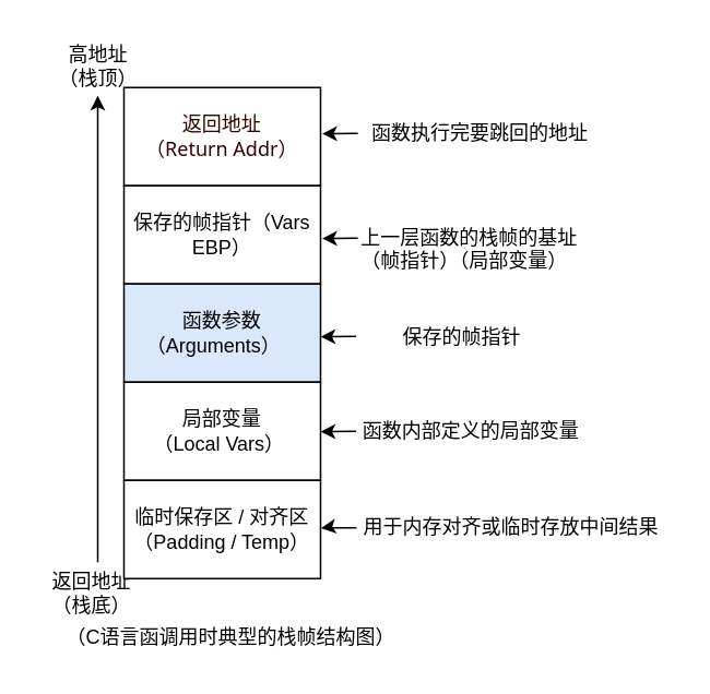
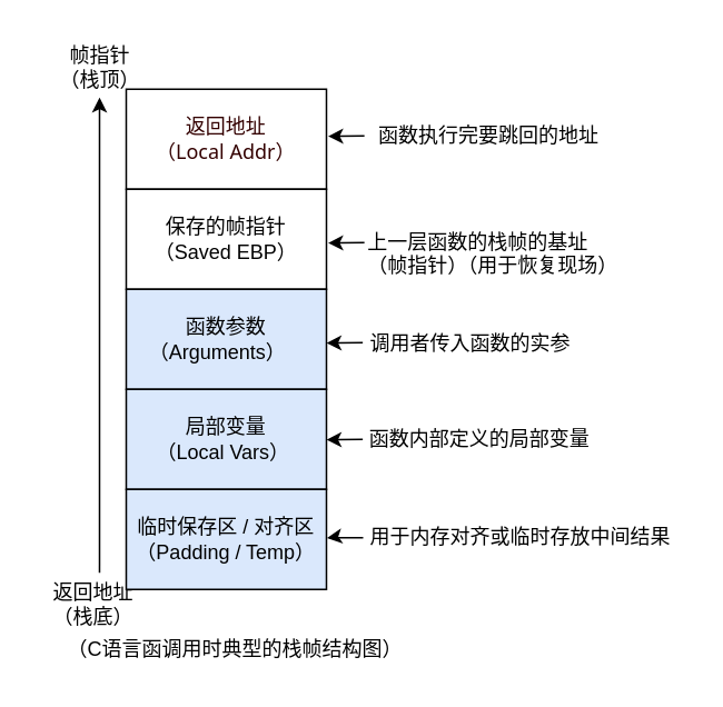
- <mxCell id="5" value="高地址&lt;br&gt;（栈顶）" style="text;html=1;align=center;verticalAlign=middle;resizable=0;points=[];autosize=1;strokeColor=none;fillColor=none;" parent="1" vertex="1"><mxGeometry x="24" y="20" width="70" height="40" as="geometry" /></mxCell>
+ <mxCell id="5" value="帧指针&lt;br&gt;（栈顶）" style="text;html=1;align=center;verticalAlign=middle;resizable=0;points=[];autosize=1;strokeColor=none;fillColor=none;" parent="1" vertex="1"><mxGeometry x="24" y="20" width="70" height="40" as="geometry" /></mxCell>
- <mxCell id="2" value="&lt;div&gt;&lt;font style=&quot;color: rgb(51, 0, 0);&quot;&gt;返回地址&lt;br&gt;（&lt;span style=&quot;font-family: system-ui, -apple-system, BlinkMacSystemFont, &amp;quot;Segoe UI&amp;quot;, Roboto, Oxygen, Ubuntu, Cantarell, &amp;quot;Fira Sans&amp;quot;, &amp;quot;Droid Sans&amp;quot;, &amp;quot;Helvetica Neue&amp;quot;, Arial, sans-serif; orphans: 4; text-align: left; white-space-collapse: preserve; background-color: rgb(255, 255, 255);&quot;&gt;Return Addr）&lt;/span&gt;&lt;/font&gt;&lt;/div&gt;" style="rounded=0;whiteSpace=wrap;html=1;" parent="1" vertex="1"><mxGeometry x="75" y="53" width="120" height="60" as="geometry" /></mxCell>
+ <mxCell id="2" value="&lt;div&gt;&lt;font style=&quot;color: rgb(51, 0, 0);&quot;&gt;返回地址&lt;br&gt;（&lt;span style=&quot;font-family: system-ui, -apple-system, BlinkMacSystemFont, &amp;quot;Segoe UI&amp;quot;, Roboto, Oxygen, Ubuntu, Cantarell, &amp;quot;Fira Sans&amp;quot;, &amp;quot;Droid Sans&amp;quot;, &amp;quot;Helvetica Neue&amp;quot;, Arial, sans-serif; orphans: 4; text-align: left; white-space-collapse: preserve; background-color: rgb(255, 255, 255);&quot;&gt;Local Addr）&lt;/span&gt;&lt;/font&gt;&lt;/div&gt;" style="rounded=0;whiteSpace=wrap;html=1;" parent="1" vertex="1"><mxGeometry x="75" y="53" width="120" height="60" as="geometry" /></mxCell>
- <mxCell id="3" value="保存的帧指针（Vars EBP）" style="rounded=0;whiteSpace=wrap;html=1;" parent="1" vertex="1"><mxGeometry x="75" y="113" width="120" height="60" as="geometry" /></mxCell>
+ <mxCell id="3" value="保存的帧指针（Saved EBP）" style="rounded=0;whiteSpace=wrap;html=1;" parent="1" vertex="1"><mxGeometry x="75" y="113" width="120" height="60" as="geometry" /></mxCell>
- <mxCell id="14" value="上一层函数的栈帧的基址（帧指针）（局部变量）" style="text;whiteSpace=wrap;html=1;" vertex="1" parent="1"><mxGeometry x="218" y="131" width="150" height="40" as="geometry" /></mxCell>
+ <mxCell id="14" value="上一层函数的栈帧的基址（帧指针）（用于恢复现场）" style="text;whiteSpace=wrap;html=1;" vertex="1" parent="1"><mxGeometry x="218" y="131" width="150" height="40" as="geometry" /></mxCell>
- <mxCell id="18" value="&lt;font style=&quot;font-size: 12px;&quot;&gt;保存的帧指针&lt;/font&gt;" style="text;html=1;align=center;verticalAlign=middle;resizable=0;points=[];autosize=1;strokeColor=none;fillColor=none;fontSize=16;" vertex="1" parent="1"><mxGeometry x="211" y="189" width="140" height="30" as="geometry" /></mxCell>
+ <mxCell id="18" value="&lt;font style=&quot;font-size: 12px;&quot;&gt;调用者传入函数的实参&lt;/font&gt;" style="text;html=1;align=center;verticalAlign=middle;resizable=0;points=[];autosize=1;strokeColor=none;fillColor=none;fontSize=16;" vertex="1" parent="1"><mxGeometry x="211" y="189" width="140" height="30" as="geometry" /></mxCell>
- <mxCell id="10" value="局部变量&lt;br&gt;（Local Vars）&amp;nbsp;" style="rounded=0;whiteSpace=wrap;html=1;" vertex="1" parent="1"><mxGeometry x="75" y="233" width="120" height="60" as="geometry" /></mxCell>
+ <mxCell id="10" value="局部变量&lt;br&gt;（Local Vars）&amp;nbsp;" style="rounded=0;whiteSpace=wrap;html=1;fillColor=#dae8fc;" vertex="1" parent="1"><mxGeometry x="75" y="233" width="120" height="60" as="geometry" /></mxCell>
- <mxCell id="17" value="临时保存区 / 对齐区&lt;br&gt;（Padding / Temp）" style="rounded=0;whiteSpace=wrap;html=1;" vertex="1" parent="1"><mxGeometry x="75" y="293" width="120" height="60" as="geometry" /></mxCell>
+ <mxCell id="17" value="临时保存区 / 对齐区&lt;br&gt;（Padding / Temp）" style="rounded=0;whiteSpace=wrap;html=1;fillColor=#dae8fc;" vertex="1" parent="1"><mxGeometry x="75" y="293" width="120" height="60" as="geometry" /></mxCell>
